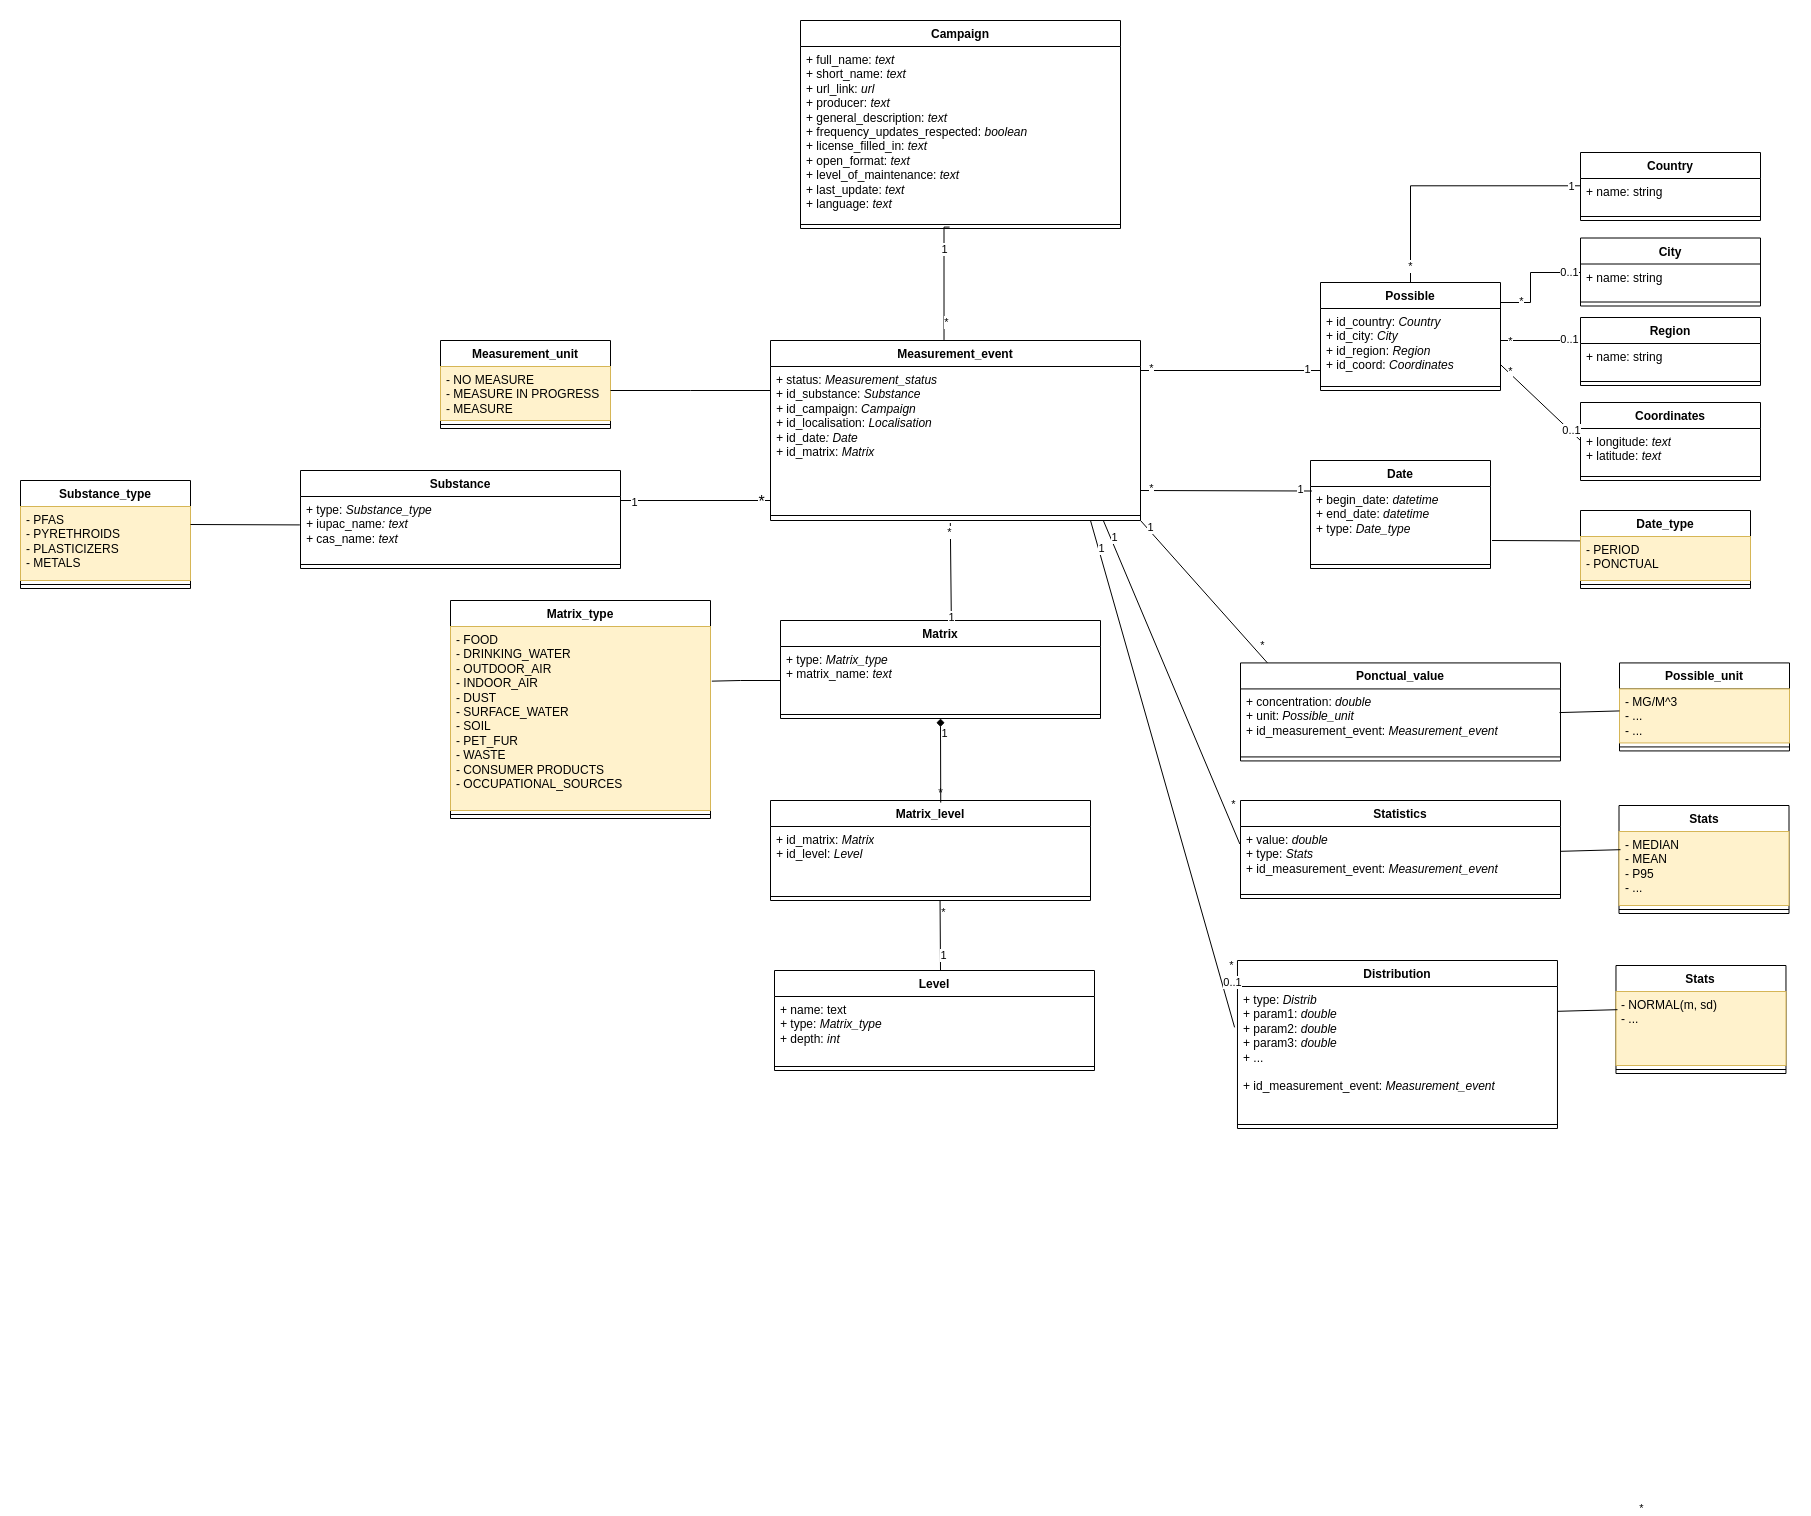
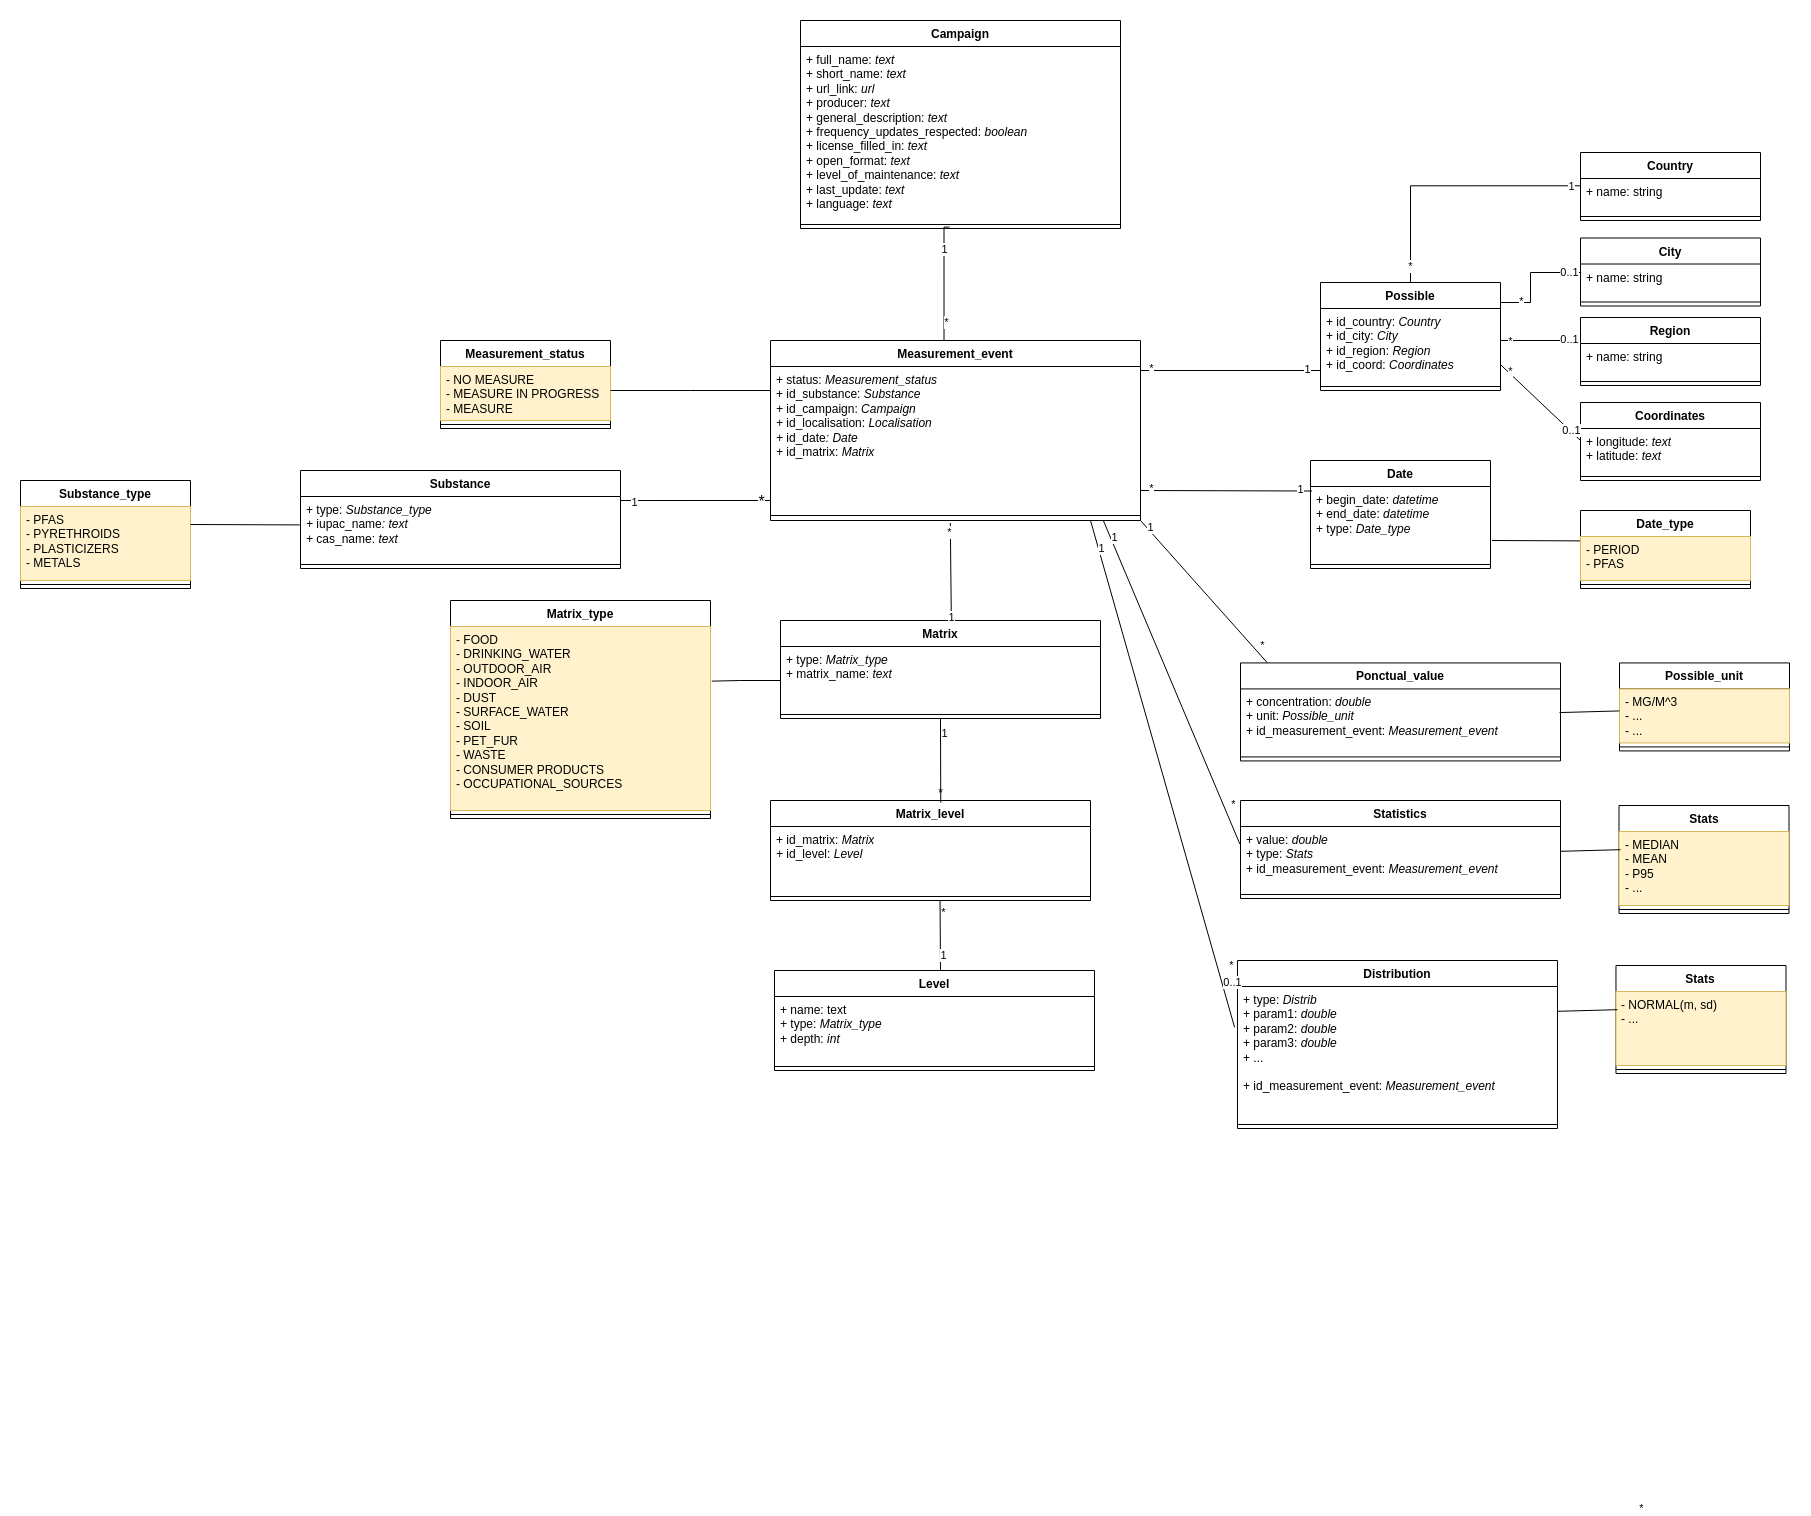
- <mxCell id="5" value="Measurement_unit" style="swimlane;fontStyle=1;align=center;verticalAlign=top;childLayout=stackLayout;horizontal=1;startSize=26;horizontalStack=0;resizeParent=1;resizeParentMax=0;resizeLast=0;collapsible=1;marginBottom=0;whiteSpace=wrap;html=1;" parent="1" vertex="1"><mxGeometry x="440" y="340" width="170" height="88" as="geometry" /></mxCell>
+ <mxCell id="5" value="Measurement_status" style="swimlane;fontStyle=1;align=center;verticalAlign=top;childLayout=stackLayout;horizontal=1;startSize=26;horizontalStack=0;resizeParent=1;resizeParentMax=0;resizeLast=0;collapsible=1;marginBottom=0;whiteSpace=wrap;html=1;" parent="1" vertex="1"><mxGeometry x="440" y="340" width="170" height="88" as="geometry" /></mxCell>
- <mxCell id="92" value="&lt;div&gt;- PERIOD&lt;/div&gt;&lt;div&gt;- PONCTUAL&lt;br&gt;&lt;/div&gt;" style="text;strokeColor=#d6b656;fillColor=#fff2cc;align=left;verticalAlign=top;spacingLeft=4;spacingRight=4;overflow=hidden;rotatable=0;points=[[0,0.5],[1,0.5]];portConstraint=eastwest;whiteSpace=wrap;html=1;" parent="91" vertex="1"><mxGeometry y="26" width="170" height="44" as="geometry" /></mxCell>
+ <mxCell id="92" value="&lt;div&gt;- PERIOD&lt;/div&gt;&lt;div&gt;- PFAS&lt;br&gt;&lt;/div&gt;" style="text;strokeColor=#d6b656;fillColor=#fff2cc;align=left;verticalAlign=top;spacingLeft=4;spacingRight=4;overflow=hidden;rotatable=0;points=[[0,0.5],[1,0.5]];portConstraint=eastwest;whiteSpace=wrap;html=1;" parent="91" vertex="1"><mxGeometry y="26" width="170" height="44" as="geometry" /></mxCell>
- <mxCell id="79" value="" style="endArrow=diamond;html=1;rounded=0;exitX=0.532;exitY=0.021;exitDx=0;exitDy=0;exitPerimeter=0;entryX=0.5;entryY=1;entryDx=0;entryDy=0;" parent="1" source="76" target="66" edge="1"><mxGeometry relative="1" as="geometry"><mxPoint x="851" y="771" as="sourcePoint" /><mxPoint x="920" y="770" as="targetPoint" /></mxGeometry></mxCell>
+ <mxCell id="79" value="" style="endArrow=none;html=1;rounded=0;exitX=0.532;exitY=0.021;exitDx=0;exitDy=0;exitPerimeter=0;entryX=0.5;entryY=1;entryDx=0;entryDy=0;" parent="1" source="76" target="66" edge="1"><mxGeometry relative="1" as="geometry"><mxPoint x="851" y="771" as="sourcePoint" /><mxPoint x="920" y="770" as="targetPoint" /></mxGeometry></mxCell>
